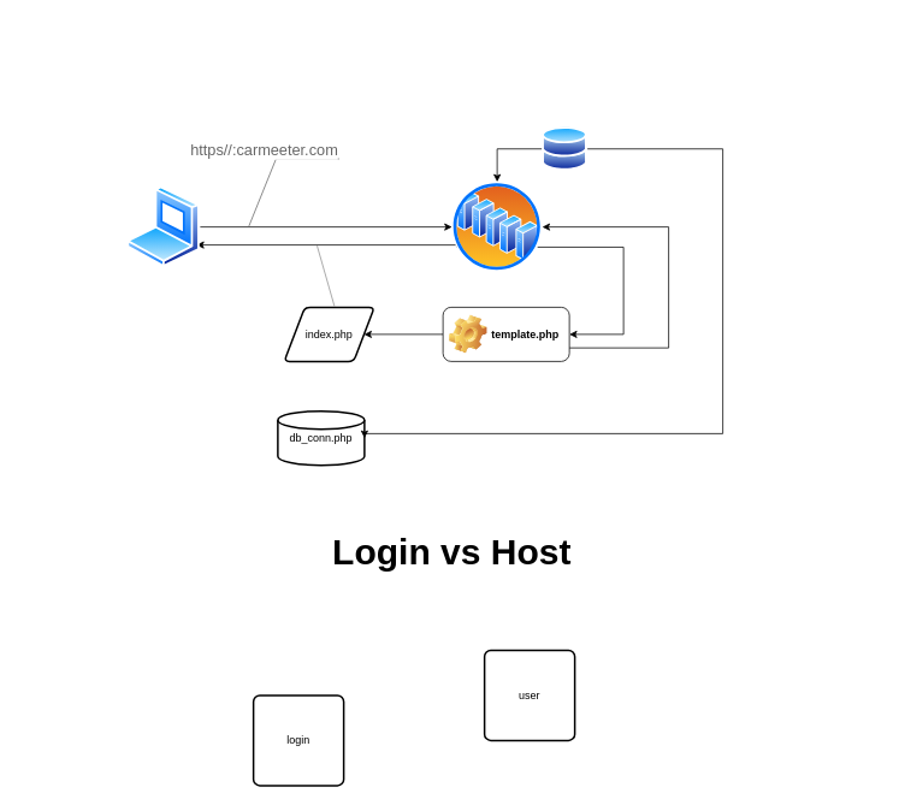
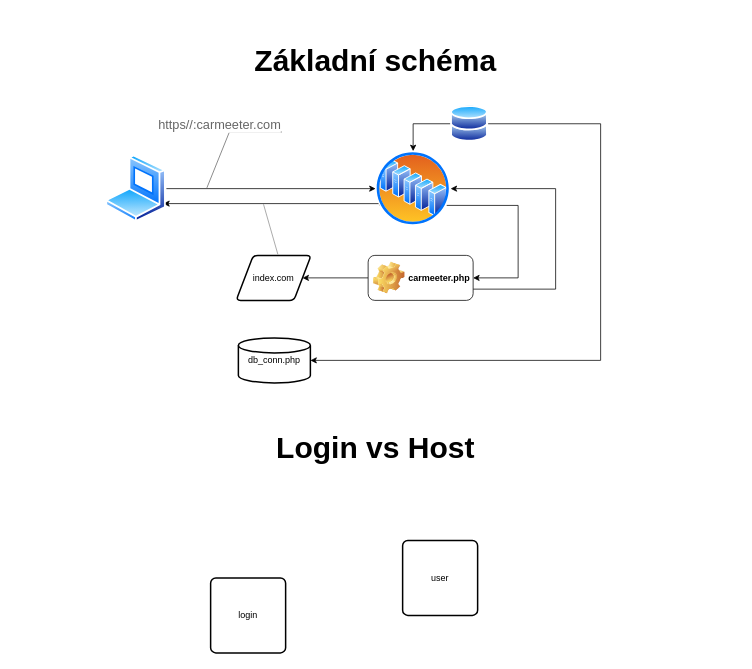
+ <mxCell id="19" value="&lt;b&gt;&lt;font style=&quot;font-size: 40px&quot;&gt;Základní schéma&lt;/font&gt;&lt;/b&gt;" style="text;html=1;strokeColor=none;fillColor=none;align=center;verticalAlign=middle;whiteSpace=wrap;rounded=0;labelBackgroundColor=#FFFFFF;" vertex="1" parent="1"><mxGeometry x="20" y="20" width="960" height="120" as="geometry" /></mxCell>
- <mxCell id="12" value="index.php" style="shape=parallelogram;html=1;strokeWidth=2;perimeter=parallelogramPerimeter;whiteSpace=wrap;rounded=1;arcSize=12;size=0.23;labelBackgroundColor=#FFFFFF;fillColor=default;gradientColor=none;" vertex="1" parent="1"><mxGeometry x="314" y="340" width="100" height="60" as="geometry" /></mxCell>
+ <mxCell id="12" value="index.com" style="shape=parallelogram;html=1;strokeWidth=2;perimeter=parallelogramPerimeter;whiteSpace=wrap;rounded=1;arcSize=12;size=0.23;labelBackgroundColor=#FFFFFF;fillColor=default;gradientColor=none;" vertex="1" parent="1"><mxGeometry x="314" y="340" width="100" height="60" as="geometry" /></mxCell>
- <mxCell id="10" value="template.php" style="label;whiteSpace=wrap;html=1;image=img/clipart/Gear_128x128.png;labelBackgroundColor=#FFFFFF;fillColor=default;gradientColor=none;" vertex="1" parent="1"><mxGeometry x="490" y="340" width="140" height="60" as="geometry" /></mxCell>
+ <mxCell id="10" value="carmeeter.php" style="label;whiteSpace=wrap;html=1;image=img/clipart/Gear_128x128.png;labelBackgroundColor=#FFFFFF;fillColor=default;gradientColor=none;" vertex="1" parent="1"><mxGeometry x="490" y="340" width="140" height="60" as="geometry" /></mxCell>
- <mxCell id="11" value="db_conn.php" style="strokeWidth=2;html=1;shape=mxgraph.flowchart.database;whiteSpace=wrap;labelBackgroundColor=#FFFFFF;fillColor=default;gradientColor=none;" vertex="1" parent="1"><mxGeometry x="307" y="455" width="96" height="60" as="geometry" /></mxCell>
+ <mxCell id="11" value="db_conn.php" style="strokeWidth=2;html=1;shape=mxgraph.flowchart.database;whiteSpace=wrap;labelBackgroundColor=#FFFFFF;fillColor=default;gradientColor=none;" vertex="1" parent="1"><mxGeometry x="317" y="450" width="96" height="60" as="geometry" /></mxCell>
- <mxCell id="20" value="&lt;b&gt;&lt;font style=&quot;font-size: 40px&quot;&gt;Login vs Host&lt;/font&gt;&lt;/b&gt;" style="text;html=1;strokeColor=none;fillColor=none;align=center;verticalAlign=middle;whiteSpace=wrap;rounded=0;labelBackgroundColor=#FFFFFF;" vertex="1" parent="1"><mxGeometry x="20" y="550" width="960" height="120" as="geometry" /></mxCell>
+ <mxCell id="20" value="&lt;b&gt;&lt;font style=&quot;font-size: 40px&quot;&gt;Login vs Host&lt;/font&gt;&lt;/b&gt;" style="text;html=1;strokeColor=none;fillColor=none;align=center;verticalAlign=middle;whiteSpace=wrap;rounded=0;labelBackgroundColor=#FFFFFF;" vertex="1" parent="1"><mxGeometry x="20" y="535" width="960" height="120" as="geometry" /></mxCell>
